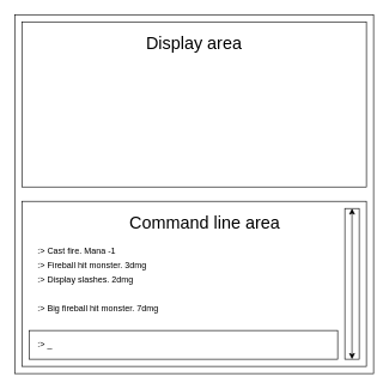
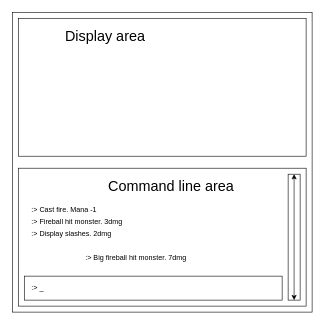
- <mxCell id="5" value="&lt;font style=&quot;font-size: 24px&quot;&gt;Display area&lt;/font&gt;" style="text;html=1;strokeColor=none;fillColor=none;align=center;verticalAlign=middle;whiteSpace=wrap;rounded=0;" vertex="1" parent="1"><mxGeometry x="130" y="40" width="280" height="40" as="geometry" /></mxCell>
+ <mxCell id="5" value="&lt;font style=&quot;font-size: 24px&quot;&gt;Display area&lt;/font&gt;" style="text;html=1;strokeColor=none;fillColor=none;align=center;verticalAlign=middle;whiteSpace=wrap;rounded=0;" vertex="1" parent="1"><mxGeometry x="35" y="40" width="280" height="40" as="geometry" /></mxCell>
- <mxCell id="14" value=":&amp;gt; Big fireball hit monster. 7dmg" style="text;html=1;strokeColor=none;fillColor=none;align=left;verticalAlign=middle;whiteSpace=wrap;rounded=0;" vertex="1" parent="1"><mxGeometry x="50" y="420" width="190" height="20" as="geometry" /></mxCell>
+ <mxCell id="14" value=":&amp;gt; Big fireball hit monster. 7dmg" style="text;html=1;strokeColor=none;fillColor=none;align=left;verticalAlign=middle;whiteSpace=wrap;rounded=0;" vertex="1" parent="1"><mxGeometry x="140" y="420" width="190" height="20" as="geometry" /></mxCell>
